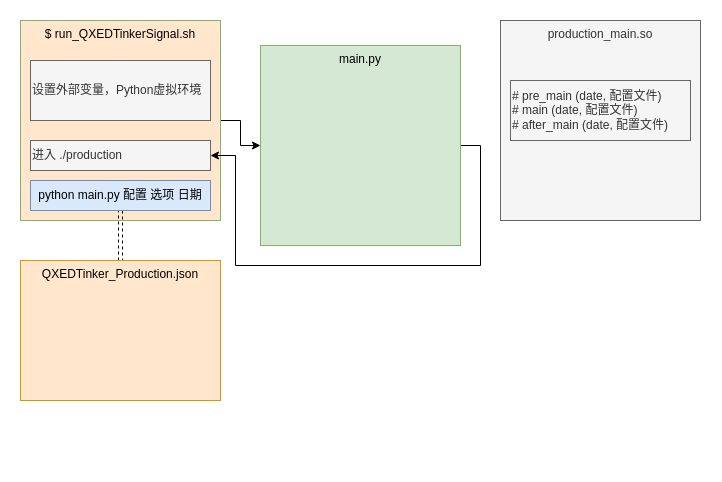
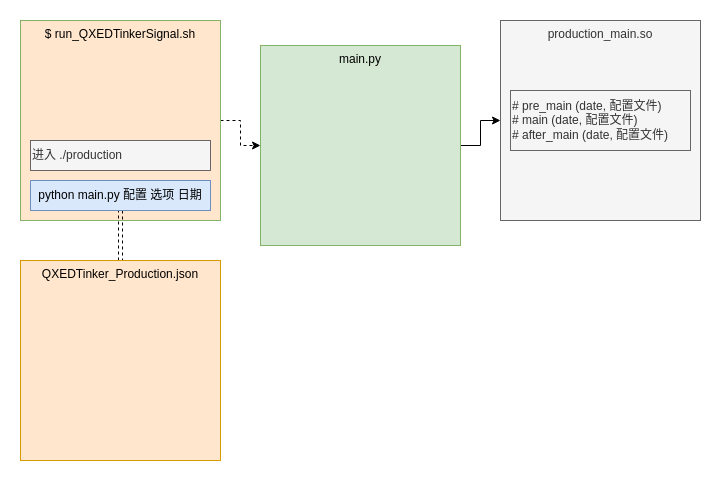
- <mxCell id="4" value="设置外部变量，Python虚拟环境" style="rounded=0;whiteSpace=wrap;html=1;align=left;fillColor=#f5f5f5;fontColor=#333333;strokeColor=#666666;" vertex="1" parent="1"><mxGeometry x="30" y="60" width="180" height="60" as="geometry" /></mxCell>
- <mxCell id="9" value="# pre_main (date, 配置文件)&lt;div&gt;# main&amp;nbsp;&lt;span style=&quot;background-color: transparent; color: light-dark(rgb(51, 51, 51), rgb(193, 193, 193));&quot;&gt;(date, 配置文件)&lt;/span&gt;&lt;/div&gt;&lt;div&gt;# after_main&amp;nbsp;&lt;span style=&quot;background-color: transparent; color: light-dark(rgb(51, 51, 51), rgb(193, 193, 193));&quot;&gt;(date, 配置文件)&lt;/span&gt;&lt;/div&gt;" style="rounded=0;whiteSpace=wrap;html=1;align=left;fillColor=#f5f5f5;fontColor=#333333;strokeColor=#666666;" vertex="1" parent="1"><mxGeometry x="510" y="80" width="180" height="60" as="geometry" /></mxCell>
+ <mxCell id="9" value="# pre_main (date, 配置文件)&lt;div&gt;# main&amp;nbsp;&lt;span style=&quot;background-color: transparent; color: light-dark(rgb(51, 51, 51), rgb(193, 193, 193));&quot;&gt;(date, 配置文件)&lt;/span&gt;&lt;/div&gt;&lt;div&gt;# after_main&amp;nbsp;&lt;span style=&quot;background-color: transparent; color: light-dark(rgb(51, 51, 51), rgb(193, 193, 193));&quot;&gt;(date, 配置文件)&lt;/span&gt;&lt;/div&gt;" style="rounded=0;whiteSpace=wrap;html=1;align=left;fillColor=#f5f5f5;fontColor=#333333;strokeColor=#666666;" vertex="1" parent="1"><mxGeometry x="510" y="90" width="180" height="60" as="geometry" /></mxCell>
- <mxCell id="2" style="edgeStyle=orthogonalEdgeStyle;rounded=0;orthogonalLoop=1;jettySize=auto;html=1;exitX=1;exitY=0.5;exitDx=0;exitDy=0;" edge="1" parent="1" source="3" target="7"><mxGeometry relative="1" as="geometry" /></mxCell>
+ <mxCell id="2" style="edgeStyle=orthogonalEdgeStyle;rounded=0;orthogonalLoop=1;jettySize=auto;html=1;exitX=1;exitY=0.5;exitDx=0;exitDy=0;dashed=1;" edge="1" parent="1" source="3" target="7"><mxGeometry relative="1" as="geometry" /></mxCell>
- <mxCell id="6" style="edgeStyle=orthogonalEdgeStyle;rounded=0;orthogonalLoop=1;jettySize=auto;html=1;exitX=1;exitY=0.5;exitDx=0;exitDy=0;" edge="1" parent="1" source="7" target="5"><mxGeometry relative="1" as="geometry" /></mxCell>
+ <mxCell id="6" style="edgeStyle=orthogonalEdgeStyle;rounded=0;orthogonalLoop=1;jettySize=auto;html=1;exitX=1;exitY=0.5;exitDx=0;exitDy=0;" edge="1" parent="1" source="7" target="8"><mxGeometry relative="1" as="geometry" /></mxCell>
- <mxCell id="11" value="QXEDTinker_Production.json" style="rounded=0;whiteSpace=wrap;html=1;verticalAlign=top;fillColor=#ffe6cc;strokeColor=#d79b00;" vertex="1" parent="1"><mxGeometry x="20" y="260" width="200" height="140" as="geometry" /></mxCell>
+ <mxCell id="11" value="QXEDTinker_Production.json" style="rounded=0;whiteSpace=wrap;html=1;verticalAlign=top;fillColor=#ffe6cc;strokeColor=#d79b00;" vertex="1" parent="1"><mxGeometry x="20" y="260" width="200" height="200" as="geometry" /></mxCell>
